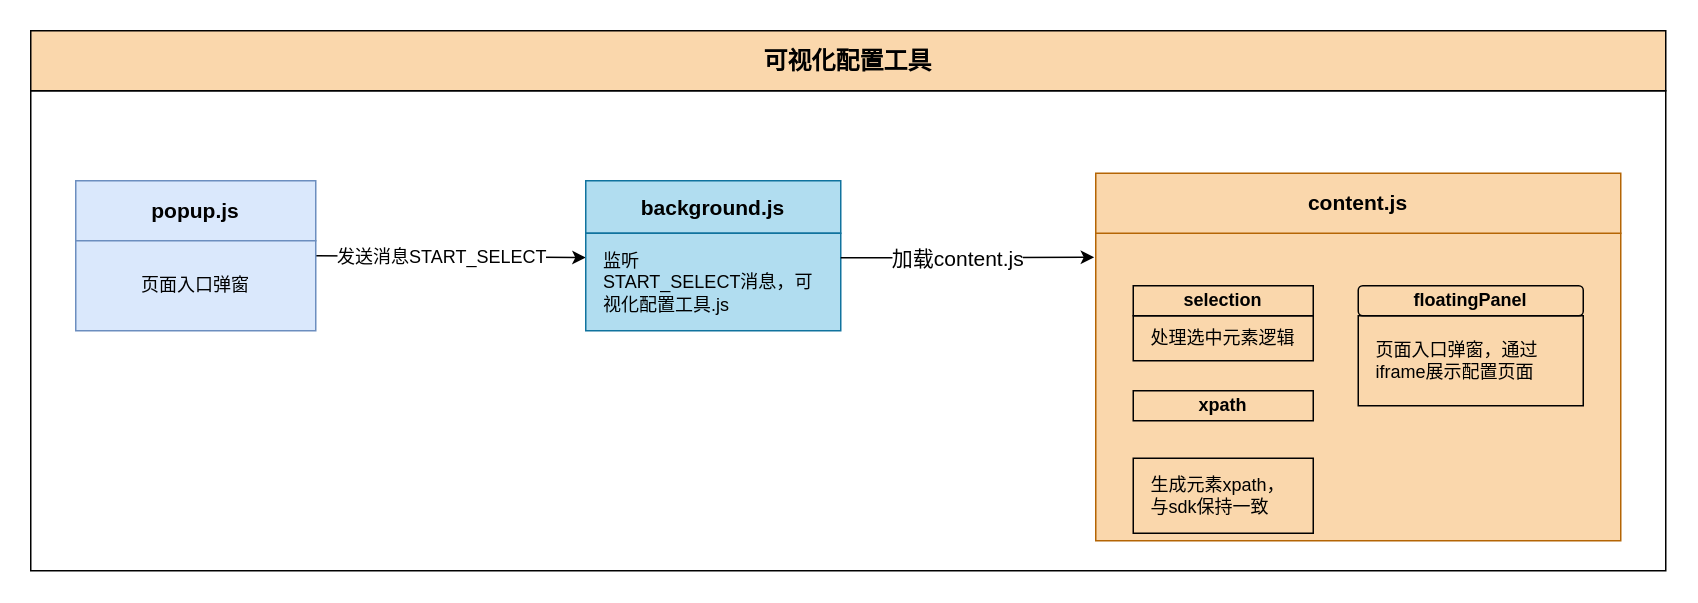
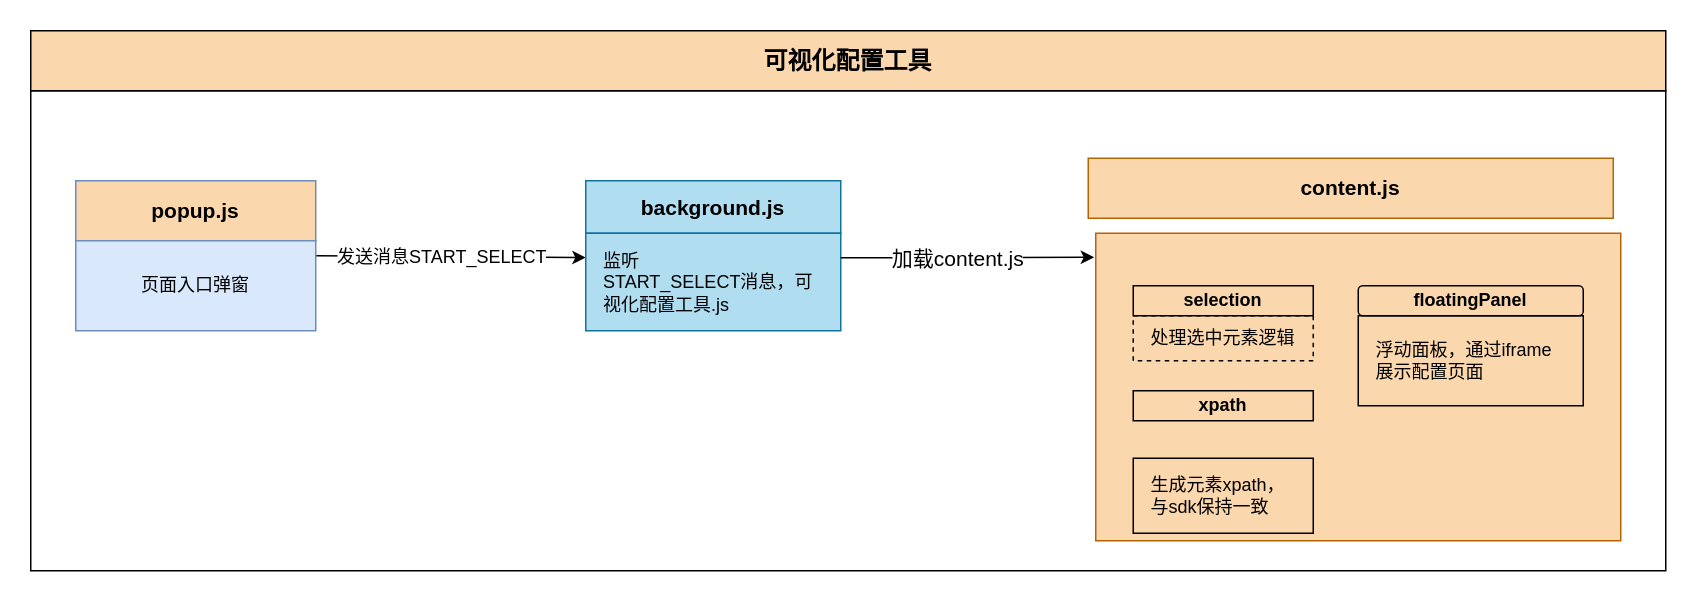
- <mxCell id="16" value="&lt;font style=&quot;font-size: 14px;&quot;&gt;&lt;b&gt;content.js&lt;/b&gt;&lt;/font&gt;" style="rounded=0;whiteSpace=wrap;html=1;fillColor=#fad7ac;strokeColor=#b46504;fontSize=12;" vertex="1" parent="1"><mxGeometry x="730" y="115" width="350" height="40" as="geometry" /></mxCell>
+ <mxCell id="16" value="&lt;font style=&quot;font-size: 14px;&quot;&gt;&lt;b&gt;content.js&lt;/b&gt;&lt;/font&gt;" style="rounded=0;whiteSpace=wrap;html=1;fillColor=#fad7ac;strokeColor=#b46504;fontSize=12;" vertex="1" parent="1"><mxGeometry x="725" y="105" width="350" height="40" as="geometry" /></mxCell>
- <mxCell id="7" value="&lt;font style=&quot;font-size: 14px;&quot;&gt;&lt;b&gt;popup.js&lt;/b&gt;&lt;/font&gt;" style="rounded=0;whiteSpace=wrap;html=1;fillColor=#dae8fc;strokeColor=#6c8ebf;fontSize=12;" vertex="1" parent="1"><mxGeometry x="50" y="120" width="160" height="40" as="geometry" /></mxCell>
+ <mxCell id="7" value="&lt;font style=&quot;font-size: 14px;&quot;&gt;&lt;b&gt;popup.js&lt;/b&gt;&lt;/font&gt;" style="rounded=0;whiteSpace=wrap;html=1;fillColor=#fad7ac;strokeColor=#6c8ebf;fontSize=12;" vertex="1" parent="1"><mxGeometry x="50" y="120" width="160" height="40" as="geometry" /></mxCell>
- <mxCell id="11" value="&lt;span style=&quot;color: rgb(0, 0, 0); font-family: Helvetica; font-style: normal; font-variant-ligatures: normal; font-variant-caps: normal; font-weight: 400; letter-spacing: normal; orphans: 2; text-indent: 0px; text-transform: none; widows: 2; word-spacing: 0px; -webkit-text-stroke-width: 0px; white-space: normal; text-decoration-thickness: initial; text-decoration-style: initial; text-decoration-color: initial; float: none; display: inline !important;&quot;&gt;处理选中元素逻辑&lt;/span&gt;" style="rounded=0;whiteSpace=wrap;html=1;fillColor=none;align=left;spacingLeft=10;fontSize=12;" vertex="1" parent="1"><mxGeometry x="755" y="210" width="120" height="30" as="geometry" /></mxCell>
+ <mxCell id="11" value="&lt;span style=&quot;color: rgb(0, 0, 0); font-family: Helvetica; font-style: normal; font-variant-ligatures: normal; font-variant-caps: normal; font-weight: 400; letter-spacing: normal; orphans: 2; text-indent: 0px; text-transform: none; widows: 2; word-spacing: 0px; -webkit-text-stroke-width: 0px; white-space: normal; text-decoration-thickness: initial; text-decoration-style: initial; text-decoration-color: initial; float: none; display: inline !important;&quot;&gt;处理选中元素逻辑&lt;/span&gt;" style="rounded=0;whiteSpace=wrap;html=1;fillColor=none;align=left;spacingLeft=10;fontSize=12;dashed=1;" vertex="1" parent="1"><mxGeometry x="755" y="210" width="120" height="30" as="geometry" /></mxCell>
- <mxCell id="10" value="页面入口弹窗，通过iframe展示配置页面" style="rounded=0;whiteSpace=wrap;html=1;fillColor=none;align=left;spacingLeft=10;spacingRight=10;fontSize=12;" vertex="1" parent="1"><mxGeometry x="905" y="210" width="150" height="60" as="geometry" /></mxCell>
+ <mxCell id="10" value="浮动面板，通过iframe展示配置页面" style="rounded=0;whiteSpace=wrap;html=1;fillColor=none;align=left;spacingLeft=10;spacingRight=10;fontSize=12;" vertex="1" parent="1"><mxGeometry x="905" y="210" width="150" height="60" as="geometry" /></mxCell>
